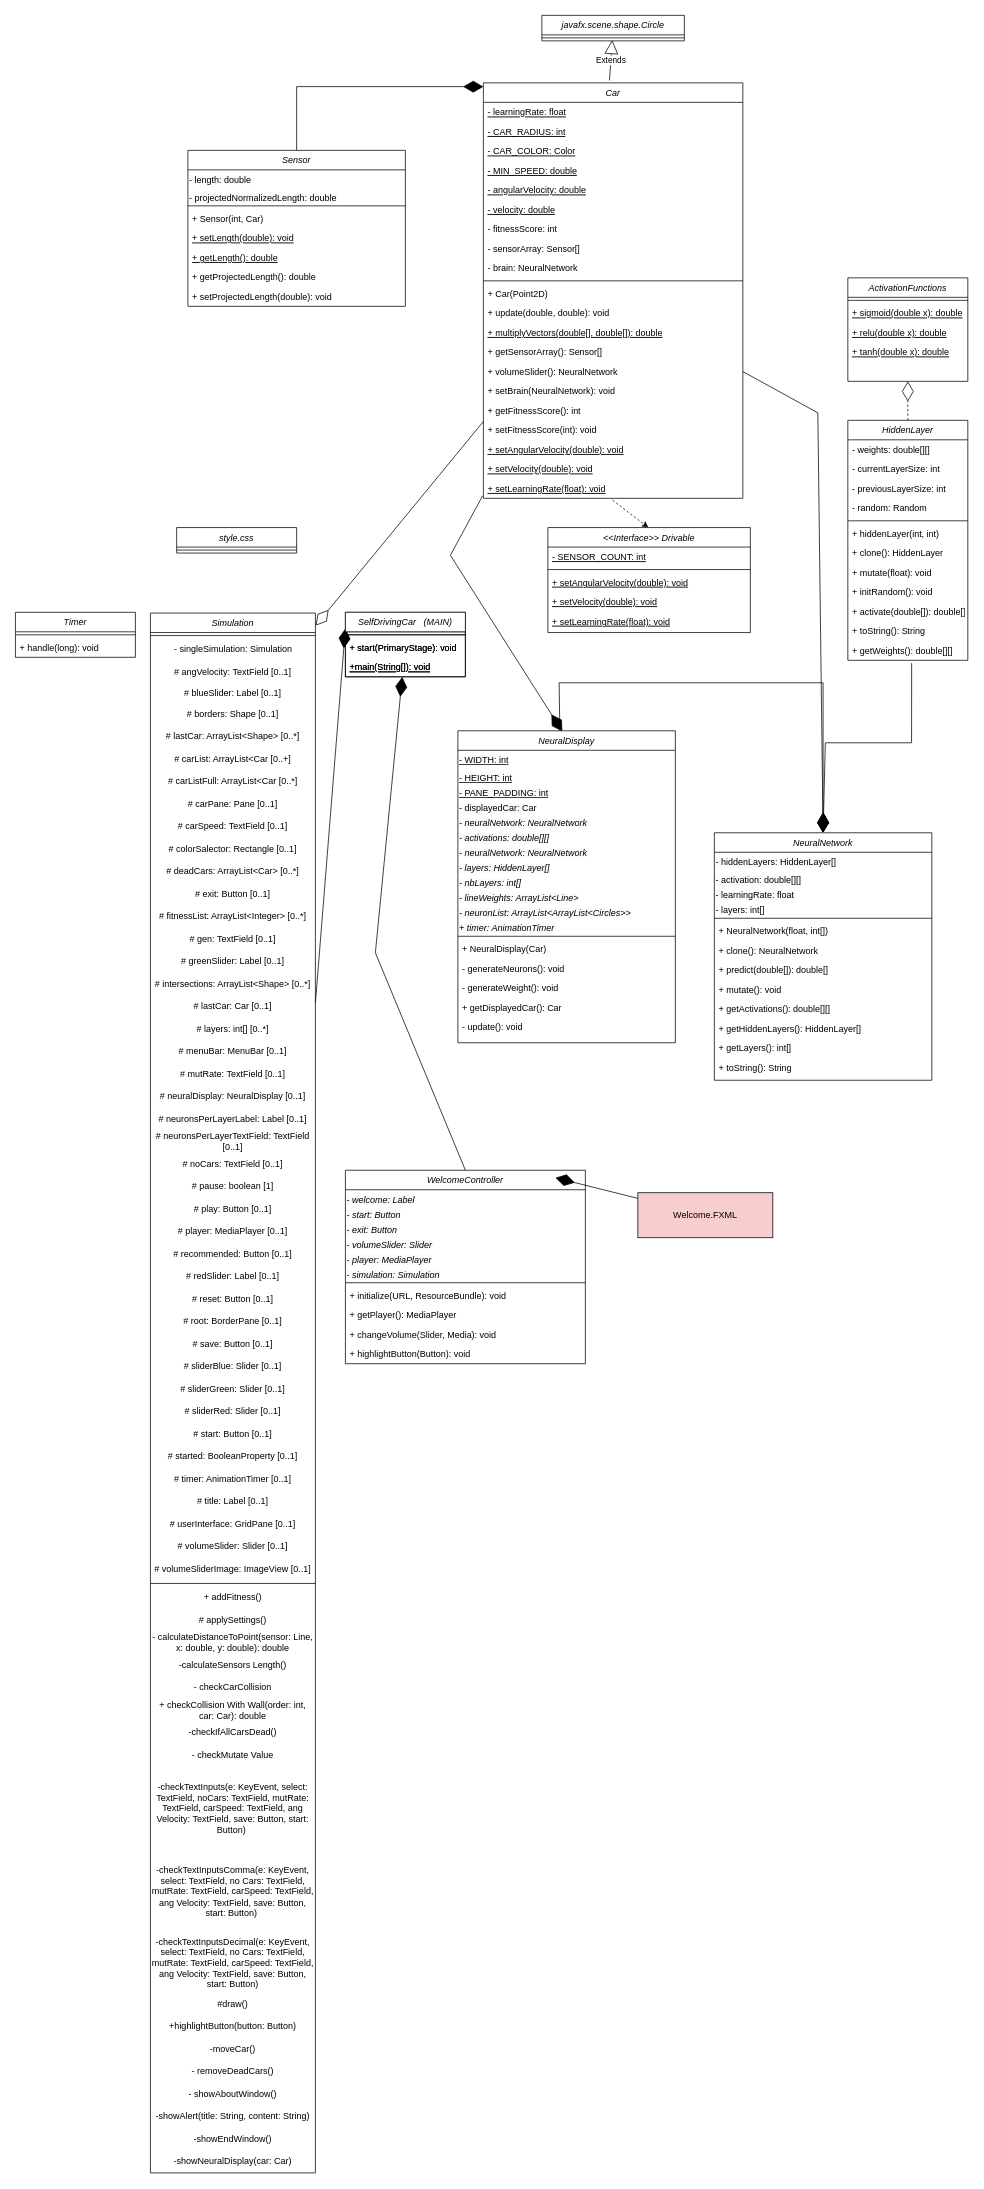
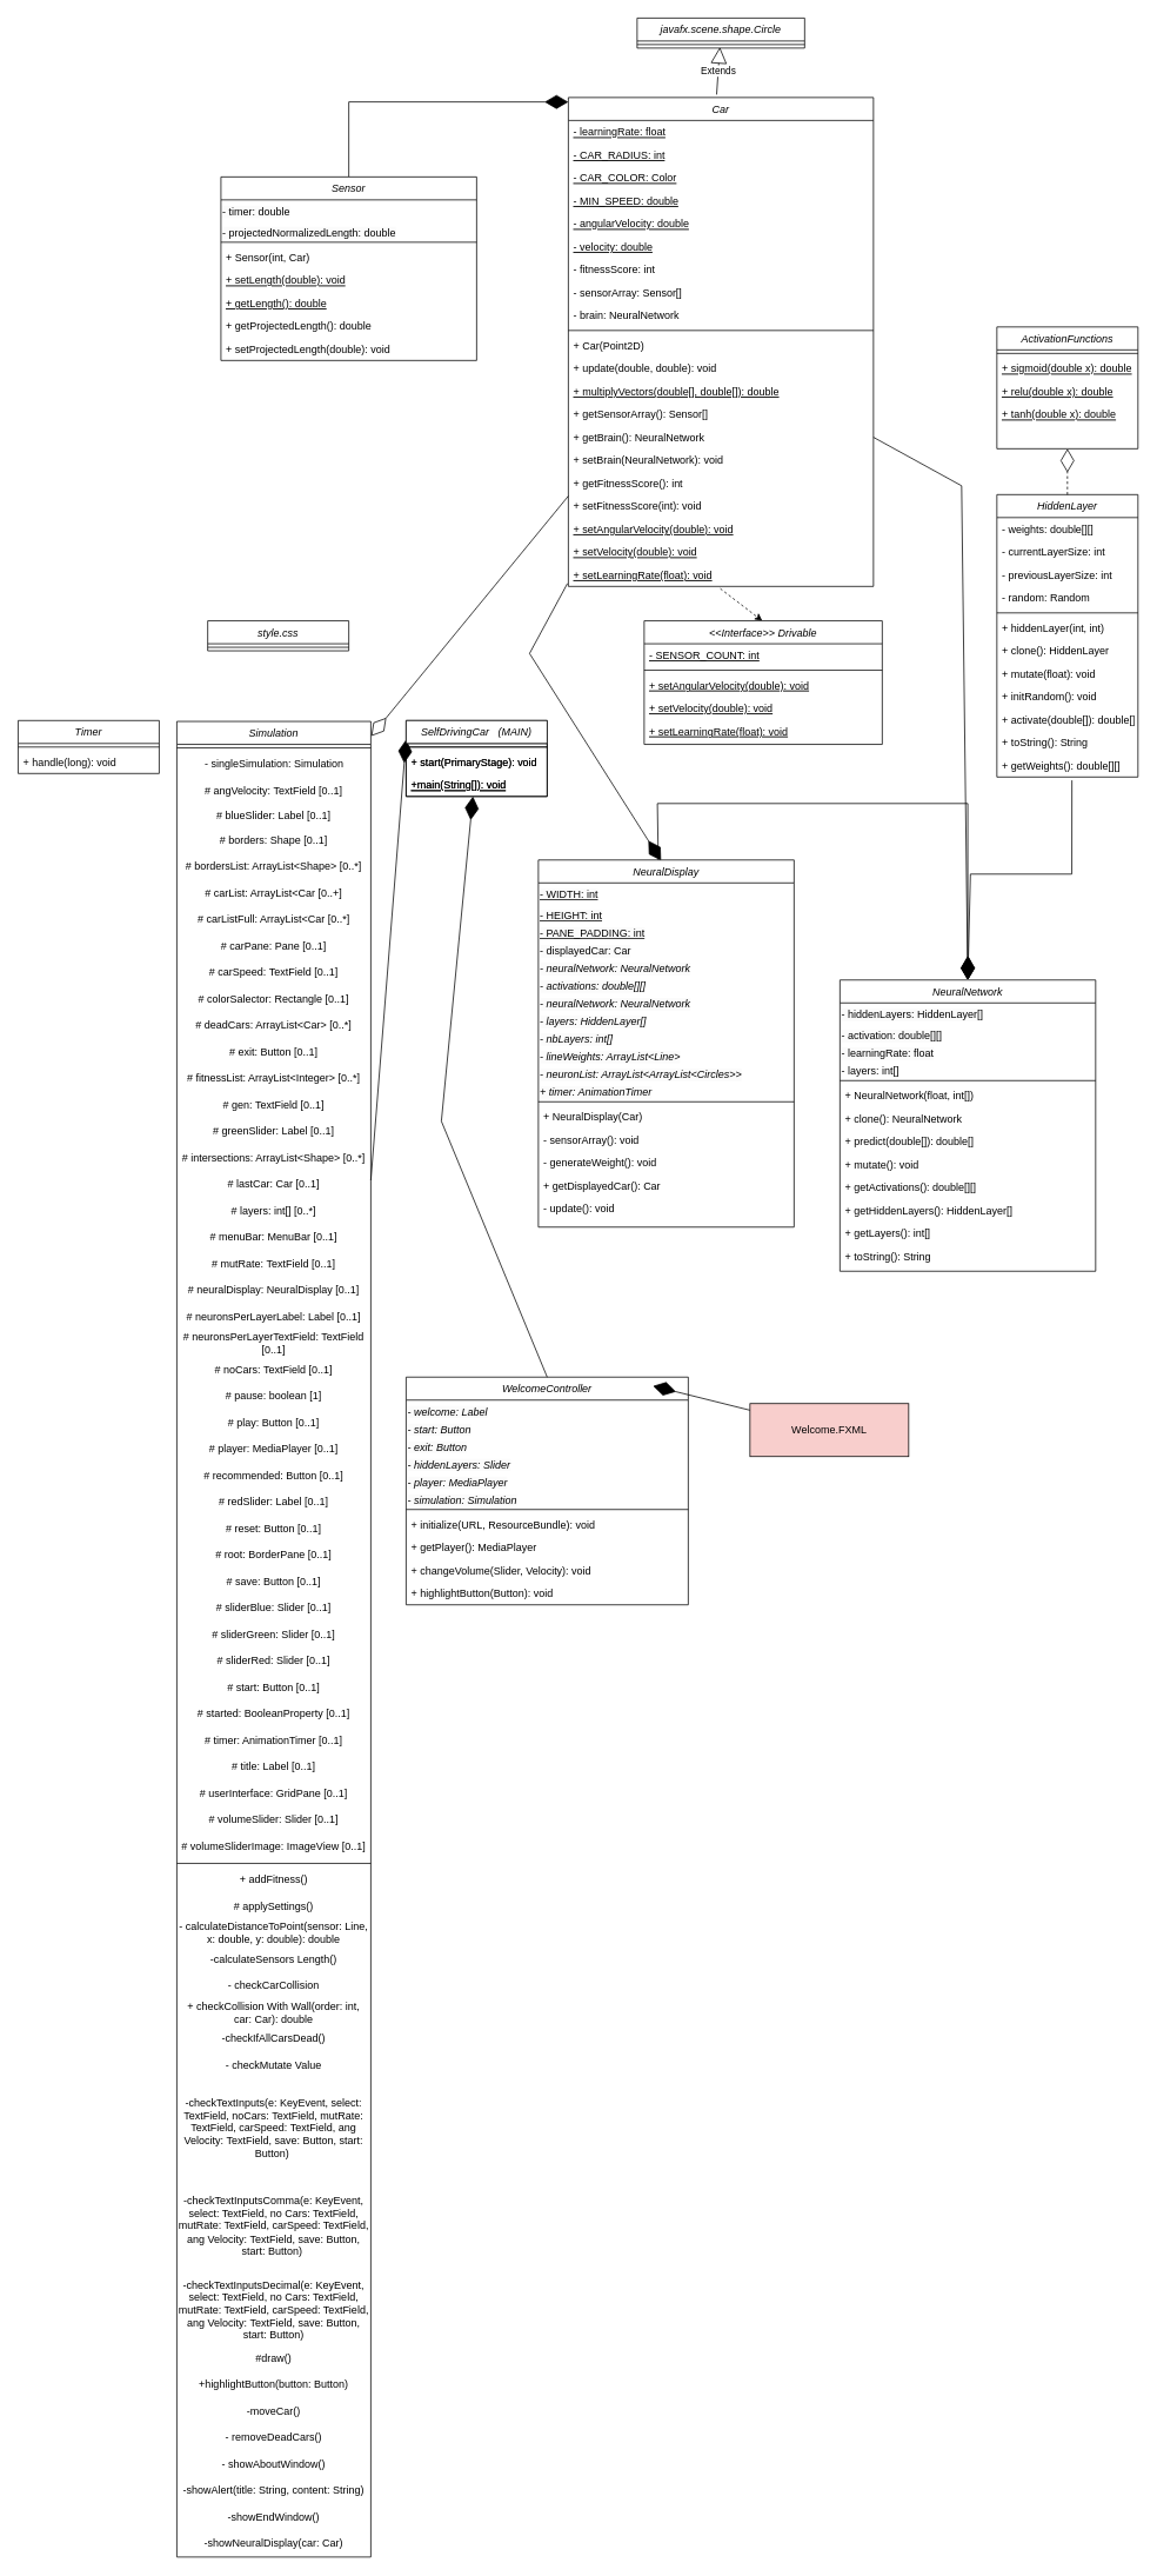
- <mxCell id="186" value="&lt;span style=&quot;color: rgb(0, 0, 0); font-family: Helvetica; font-size: 12px; font-style: normal; font-variant-ligatures: normal; font-variant-caps: normal; font-weight: 400; letter-spacing: normal; orphans: 2; text-align: left; text-indent: 0px; text-transform: none; widows: 2; word-spacing: 0px; -webkit-text-stroke-width: 0px; background-color: rgb(251, 251, 251); float: none; display: inline !important;&quot;&gt;- length: double&lt;/span&gt;" style="text;whiteSpace=wrap;html=1;" vertex="1" parent="185"><mxGeometry y="26" width="290" height="24" as="geometry" /></mxCell>
+ <mxCell id="186" value="&lt;span style=&quot;color: rgb(0, 0, 0); font-family: Helvetica; font-size: 12px; font-style: normal; font-variant-ligatures: normal; font-variant-caps: normal; font-weight: 400; letter-spacing: normal; orphans: 2; text-align: left; text-indent: 0px; text-transform: none; widows: 2; word-spacing: 0px; -webkit-text-stroke-width: 0px; background-color: rgb(251, 251, 251); float: none; display: inline !important;&quot;&gt;- timer: double&lt;/span&gt;" style="text;whiteSpace=wrap;html=1;" vertex="1" parent="185"><mxGeometry y="26" width="290" height="24" as="geometry" /></mxCell>
- <mxCell id="178" value="+ volumeSlider(): NeuralNetwork" style="text;align=left;verticalAlign=top;spacingLeft=4;spacingRight=4;overflow=hidden;rotatable=0;points=[[0,0.5],[1,0.5]];portConstraint=eastwest;" vertex="1" parent="163"><mxGeometry y="372" width="346" height="26" as="geometry" /></mxCell>
+ <mxCell id="178" value="+ getBrain(): NeuralNetwork" style="text;align=left;verticalAlign=top;spacingLeft=4;spacingRight=4;overflow=hidden;rotatable=0;points=[[0,0.5],[1,0.5]];portConstraint=eastwest;" vertex="1" parent="163"><mxGeometry y="372" width="346" height="26" as="geometry" /></mxCell>
- <mxCell id="48" value="#&amp;nbsp;lastCar: ArrayList&amp;lt;Shape&amp;gt; [0..*]" style="text;html=1;strokeColor=none;fillColor=none;align=center;verticalAlign=middle;whiteSpace=wrap;rounded=0;" parent="42" vertex="1"><mxGeometry y="150" width="220" height="30" as="geometry" /></mxCell>
+ <mxCell id="48" value="#&amp;nbsp;bordersList: ArrayList&amp;lt;Shape&amp;gt; [0..*]" style="text;html=1;strokeColor=none;fillColor=none;align=center;verticalAlign=middle;whiteSpace=wrap;rounded=0;" parent="42" vertex="1"><mxGeometry y="150" width="220" height="30" as="geometry" /></mxCell>
- <mxCell id="139" value="- generateNeurons(): void" style="text;align=left;verticalAlign=top;spacingLeft=4;spacingRight=4;overflow=hidden;rotatable=0;points=[[0,0.5],[1,0.5]];portConstraint=eastwest;fontStyle=0" vertex="1" parent="124"><mxGeometry y="304" width="290" height="26" as="geometry" /></mxCell>
+ <mxCell id="139" value="- sensorArray(): void" style="text;align=left;verticalAlign=top;spacingLeft=4;spacingRight=4;overflow=hidden;rotatable=0;points=[[0,0.5],[1,0.5]];portConstraint=eastwest;fontStyle=0" vertex="1" parent="124"><mxGeometry y="304" width="290" height="26" as="geometry" /></mxCell>
- <mxCell id="32" value="&lt;span style=&quot;color: rgb(0, 0, 0); font-family: Helvetica; font-size: 12px; font-variant-ligatures: normal; font-variant-caps: normal; font-weight: 400; letter-spacing: normal; orphans: 2; text-align: left; text-indent: 0px; text-transform: none; widows: 2; word-spacing: 0px; -webkit-text-stroke-width: 0px; background-color: rgb(251, 251, 251); float: none; display: inline !important;&quot;&gt;&lt;i style=&quot;&quot;&gt;- volumeSlider: Slider&lt;/i&gt;&lt;/span&gt;" style="text;whiteSpace=wrap;html=1;" parent="27" vertex="1"><mxGeometry y="86" width="320" height="20" as="geometry" /></mxCell>
+ <mxCell id="32" value="&lt;span style=&quot;color: rgb(0, 0, 0); font-family: Helvetica; font-size: 12px; font-variant-ligatures: normal; font-variant-caps: normal; font-weight: 400; letter-spacing: normal; orphans: 2; text-align: left; text-indent: 0px; text-transform: none; widows: 2; word-spacing: 0px; -webkit-text-stroke-width: 0px; background-color: rgb(251, 251, 251); float: none; display: inline !important;&quot;&gt;&lt;i style=&quot;&quot;&gt;- hiddenLayers: Slider&lt;/i&gt;&lt;/span&gt;" style="text;whiteSpace=wrap;html=1;" parent="27" vertex="1"><mxGeometry y="86" width="320" height="20" as="geometry" /></mxCell>
- <mxCell id="38" value="+ changeVolume(Slider, Media): void" style="text;align=left;verticalAlign=top;spacingLeft=4;spacingRight=4;overflow=hidden;rotatable=0;points=[[0,0.5],[1,0.5]];portConstraint=eastwest;fontStyle=0" parent="27" vertex="1"><mxGeometry y="206" width="320" height="26" as="geometry" /></mxCell>
+ <mxCell id="38" value="+ changeVolume(Slider, Velocity): void" style="text;align=left;verticalAlign=top;spacingLeft=4;spacingRight=4;overflow=hidden;rotatable=0;points=[[0,0.5],[1,0.5]];portConstraint=eastwest;fontStyle=0" parent="27" vertex="1"><mxGeometry y="206" width="320" height="26" as="geometry" /></mxCell>
